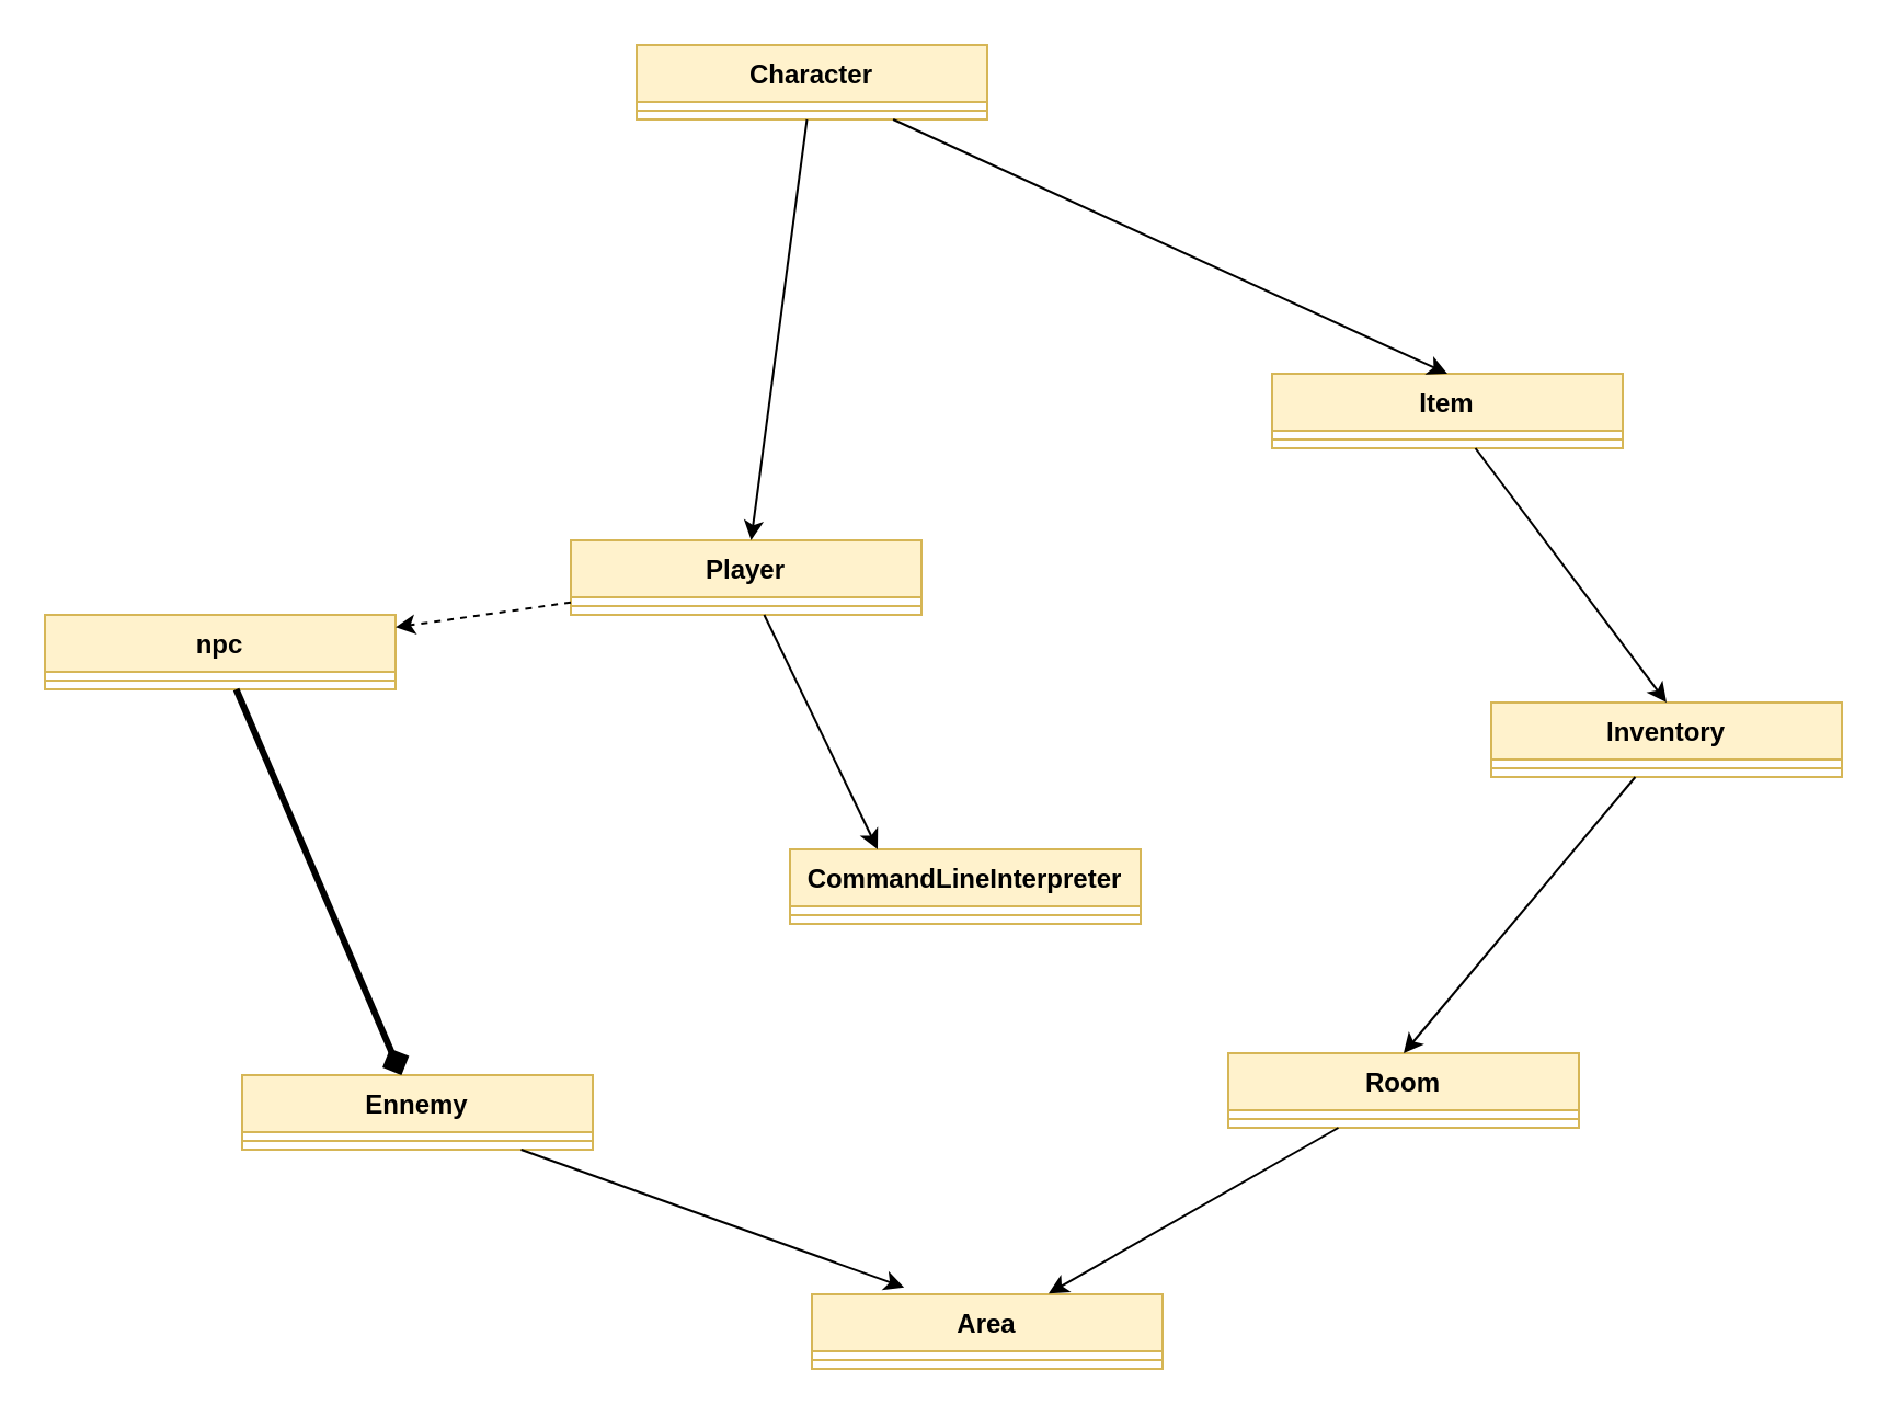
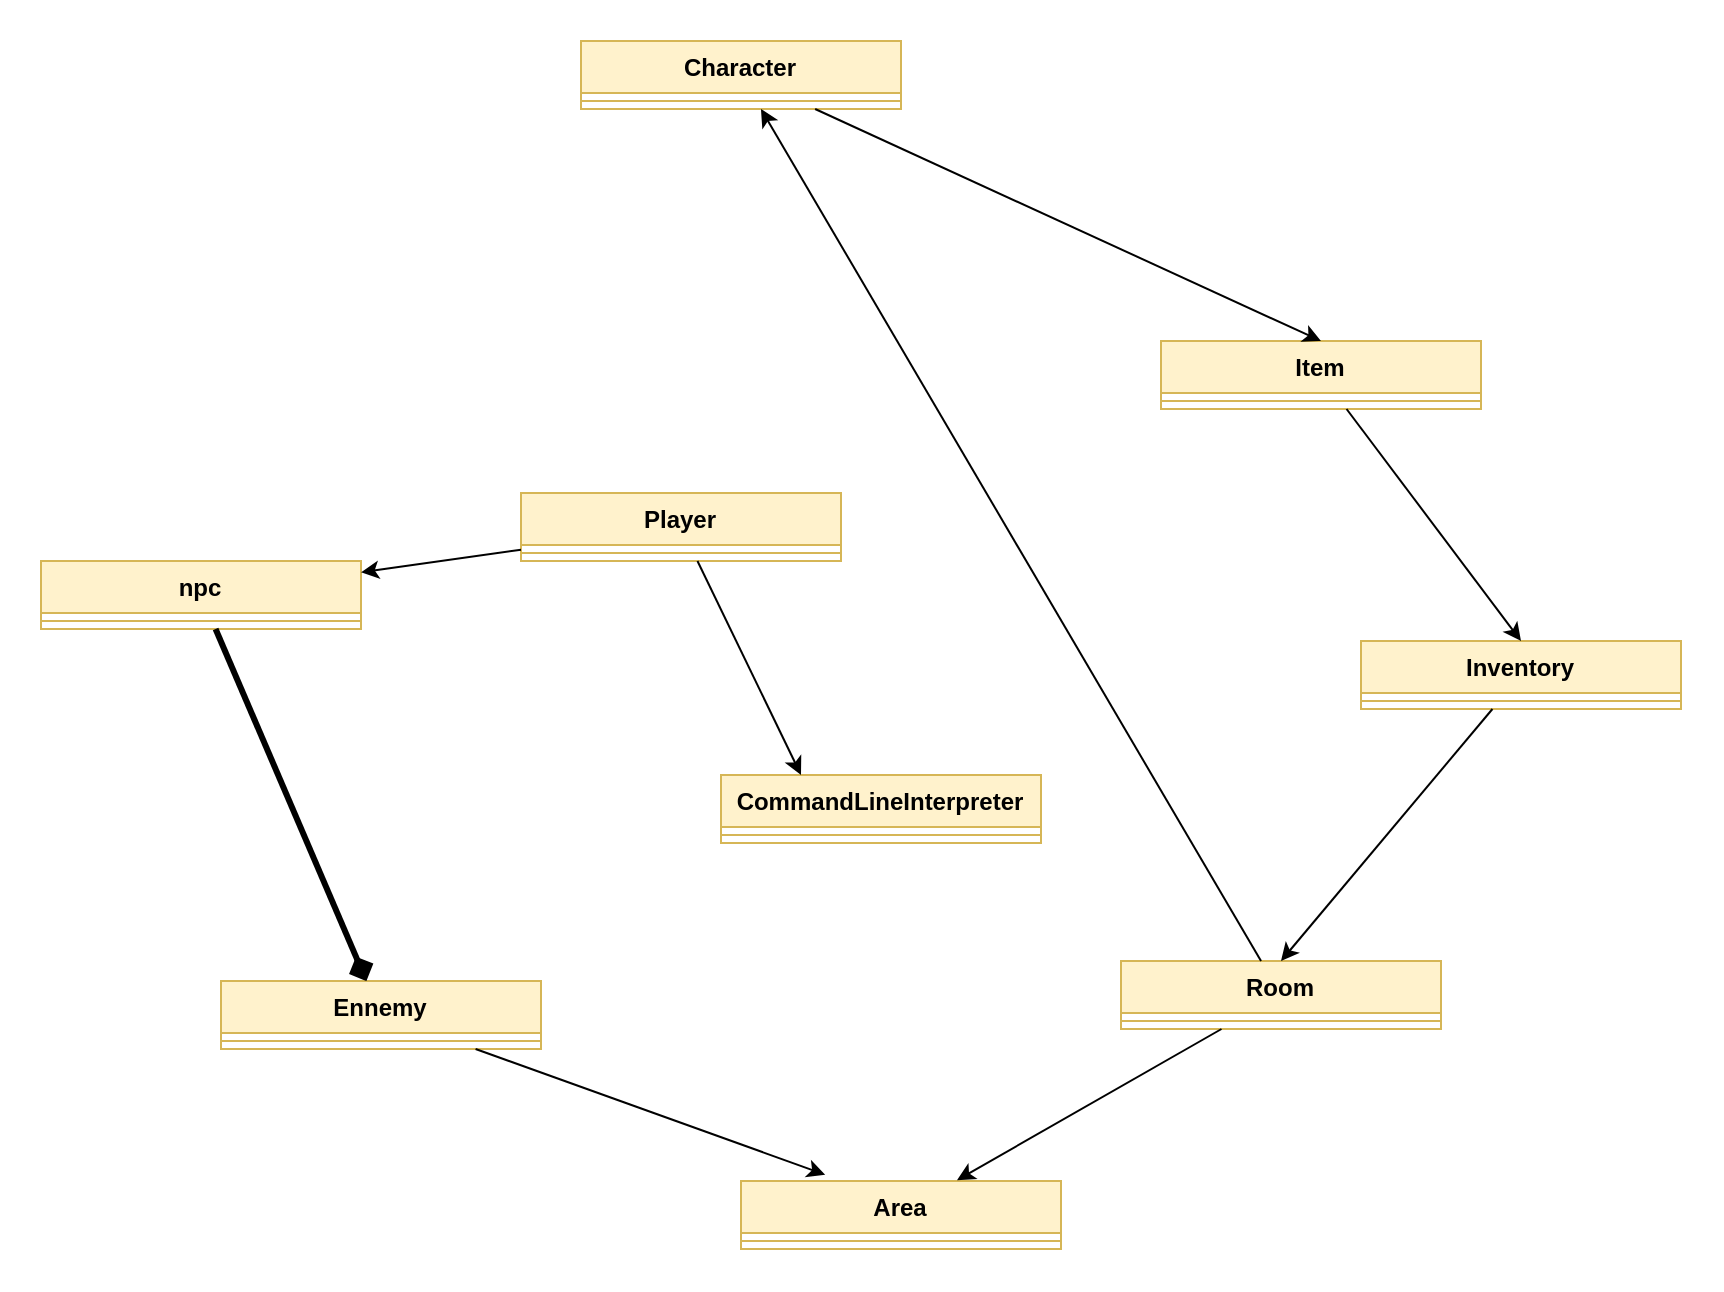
- <mxCell id="6" value="" style="endArrow=classic;html=1;rounded=0;" edge="1" parent="1" source="4" target="2"><mxGeometry width="50" height="50" relative="1" as="geometry"><mxPoint x="320" y="99" as="sourcePoint" /><mxPoint x="360" y="320" as="targetPoint" /></mxGeometry></mxCell>
+ <mxCell id="26" value="" style="endArrow=classic;html=1;rounded=0;endFill=1;" edge="1" parent="1" source="19" target="4"><mxGeometry width="50" height="50" relative="1" as="geometry"><mxPoint x="480" y="370" as="sourcePoint" /><mxPoint x="410.08" y="147.998" as="targetPoint" /></mxGeometry></mxCell>
- <mxCell id="9" value="" style="endArrow=classic;html=1;rounded=0;endFill=1;dashed=1;" edge="1" parent="1" source="2" target="7"><mxGeometry width="50" height="50" relative="1" as="geometry"><mxPoint x="173.04" y="152.99" as="sourcePoint" /><mxPoint x="360" y="320" as="targetPoint" /></mxGeometry></mxCell>
+ <mxCell id="9" value="" style="endArrow=classic;html=1;rounded=0;endFill=1;" edge="1" parent="1" source="2" target="7"><mxGeometry width="50" height="50" relative="1" as="geometry"><mxPoint x="173.04" y="152.99" as="sourcePoint" /><mxPoint x="360" y="320" as="targetPoint" /></mxGeometry></mxCell>
